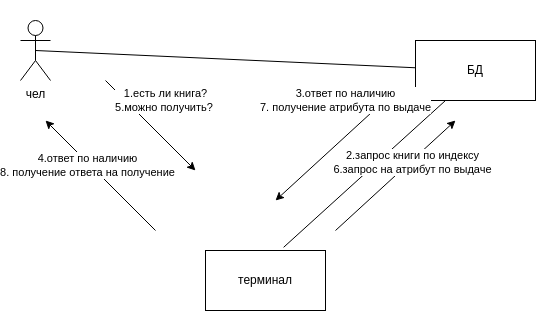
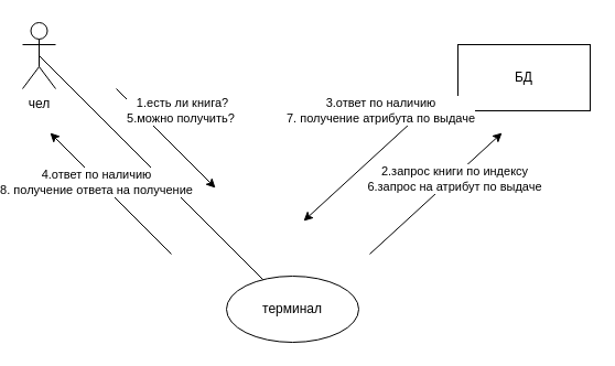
- <mxCell id="5" value="" style="endArrow=none;html=1;rounded=0;exitX=0.5;exitY=0.5;exitDx=0;exitDy=0;exitPerimeter=0;" edge="1" parent="1" source="2" target="4"><mxGeometry width="50" height="50" relative="1" as="geometry"><mxPoint x="195" y="210" as="sourcePoint" /><mxPoint x="245" y="160" as="targetPoint" /></mxGeometry></mxCell>
+ <mxCell id="5" value="" style="endArrow=none;html=1;rounded=0;exitX=0.5;exitY=0.5;exitDx=0;exitDy=0;exitPerimeter=0;entryX=0.25;entryY=0;entryDx=0;entryDy=0;" edge="1" parent="1" source="2" target="3"><mxGeometry width="50" height="50" relative="1" as="geometry"><mxPoint x="195" y="210" as="sourcePoint" /><mxPoint x="245" y="160" as="targetPoint" /></mxGeometry></mxCell>
- <mxCell id="6" value="" style="endArrow=none;html=1;rounded=0;exitX=0.651;exitY=-0.053;exitDx=0;exitDy=0;exitPerimeter=0;entryX=0.25;entryY=1;entryDx=0;entryDy=0;" edge="1" parent="1" source="3" target="4"><mxGeometry width="50" height="50" relative="1" as="geometry"><mxPoint x="195" y="210" as="sourcePoint" /><mxPoint x="245" y="160" as="targetPoint" /></mxGeometry></mxCell>
- <mxCell id="3" value="терминал" style="rounded=0;whiteSpace=wrap;html=1;" vertex="1" parent="1"><mxGeometry x="205" y="250" width="120" height="60" as="geometry" /></mxCell>
+ <mxCell id="3" value="терминал" style="ellipse;whiteSpace=wrap;html=1;" vertex="1" parent="1"><mxGeometry x="205" y="250" width="120" height="60" as="geometry" /></mxCell>
